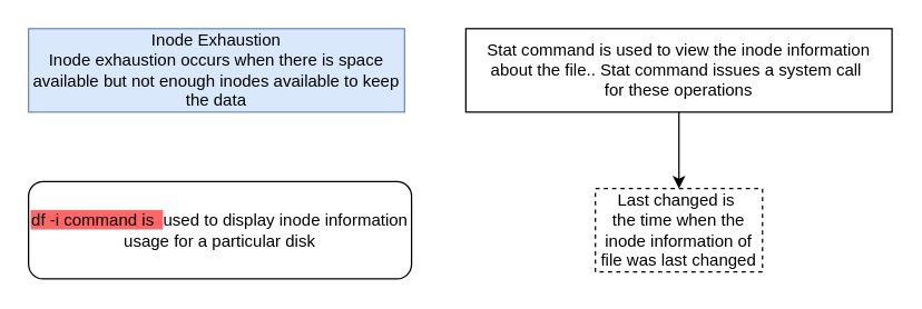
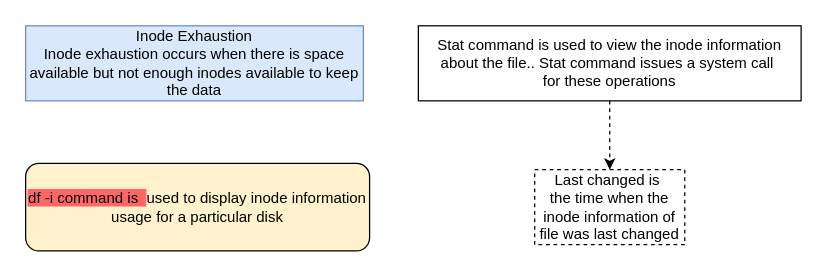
- <mxCell id="3" value="" style="edgeStyle=orthogonalEdgeStyle;rounded=0;orthogonalLoop=1;jettySize=auto;html=1;" edge="1" parent="1" source="4" target="5"><mxGeometry relative="1" as="geometry" /></mxCell>
+ <mxCell id="3" value="" style="edgeStyle=orthogonalEdgeStyle;rounded=0;orthogonalLoop=1;jettySize=auto;html=1;dashed=1;" edge="1" parent="1" source="4" target="5"><mxGeometry relative="1" as="geometry" /></mxCell>
- <mxCell id="6" value="&lt;span style=&quot;background-color: rgb(255, 102, 102);&quot;&gt;df -i command is&amp;nbsp; &lt;/span&gt;used to display inode information&lt;div&gt;usage for a particular disk&lt;/div&gt;" style="rounded=1;whiteSpace=wrap;html=1;" vertex="1" parent="1"><mxGeometry x="20" y="130" width="275" height="70" as="geometry" /></mxCell>
+ <mxCell id="6" value="&lt;span style=&quot;background-color: rgb(255, 102, 102);&quot;&gt;df -i command is&amp;nbsp; &lt;/span&gt;used to display inode information&lt;div&gt;usage for a particular disk&lt;/div&gt;" style="rounded=1;whiteSpace=wrap;html=1;fillColor=#fff2cc;" vertex="1" parent="1"><mxGeometry x="20" y="130" width="275" height="70" as="geometry" /></mxCell>
